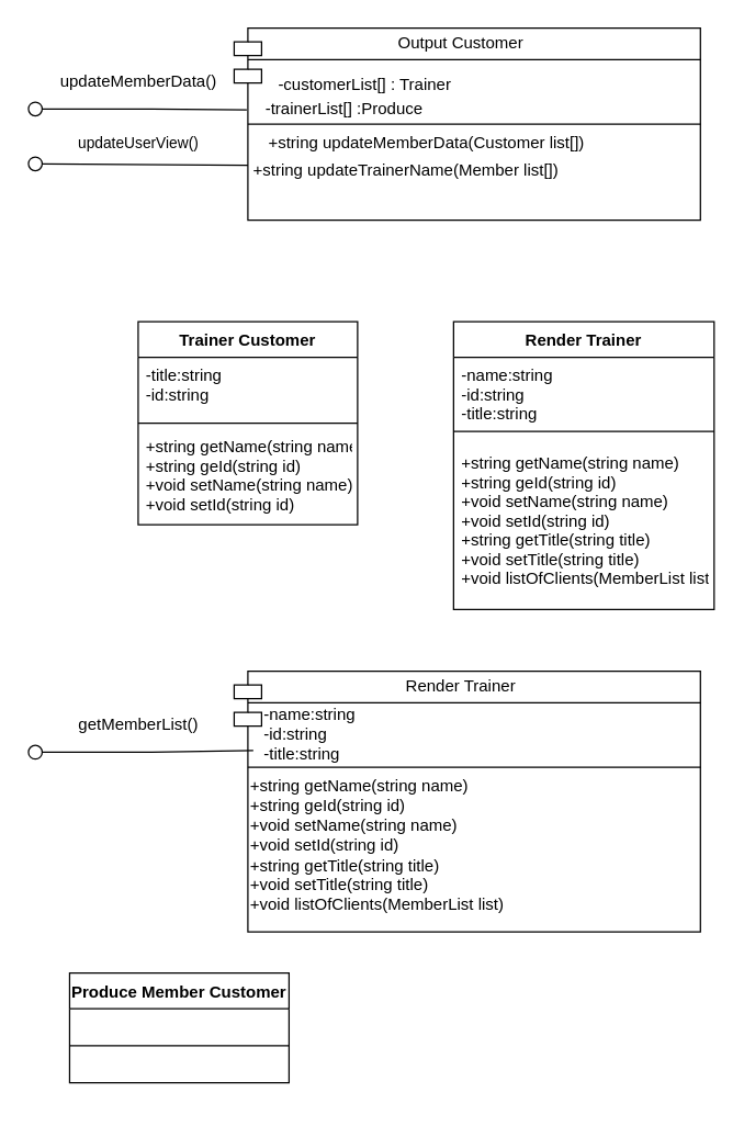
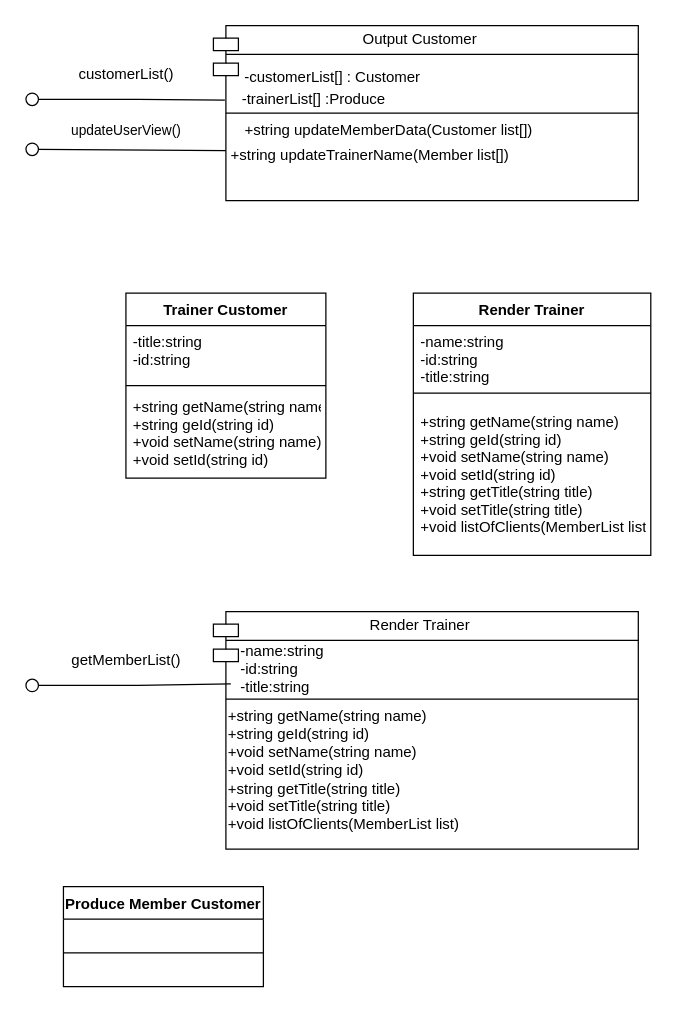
- <mxCell id="4" value="&lt;br style=&quot;margin: 0px ; padding: 0px ; text-align: center ; text-transform: none ; text-indent: 0px ; letter-spacing: normal ; font-family: &amp;#34;helvetica&amp;#34; ; font-size: 12px ; font-style: normal ; font-variant: normal ; font-weight: 400 ; text-decoration: none ; word-spacing: 0px&quot;&gt;&lt;span style=&quot;font: 12px / 1.2 &amp;#34;helvetica&amp;#34; ; text-align: center ; text-transform: none ; text-indent: 0px ; letter-spacing: normal ; text-decoration: none ; word-spacing: 0px ; display: inline ; float: none ; overflow-wrap: normal&quot;&gt;-customerList[] : Trainer&lt;/span&gt;" style="text;html=1;align=center;verticalAlign=middle;resizable=0;points=[];autosize=1;" parent="1" vertex="1"><mxGeometry width="160" height="30" as="geometry" y="39" x="185" /></mxCell>
+ <mxCell id="4" value="&lt;br style=&quot;margin: 0px ; padding: 0px ; text-align: center ; text-transform: none ; text-indent: 0px ; letter-spacing: normal ; font-family: &amp;#34;helvetica&amp;#34; ; font-size: 12px ; font-style: normal ; font-variant: normal ; font-weight: 400 ; text-decoration: none ; word-spacing: 0px&quot;&gt;&lt;span style=&quot;font: 12px / 1.2 &amp;#34;helvetica&amp;#34; ; text-align: center ; text-transform: none ; text-indent: 0px ; letter-spacing: normal ; text-decoration: none ; word-spacing: 0px ; display: inline ; float: none ; overflow-wrap: normal&quot;&gt;-customerList[] : Customer&lt;/span&gt;" style="text;html=1;align=center;verticalAlign=middle;resizable=0;points=[];autosize=1;" parent="1" vertex="1"><mxGeometry width="160" height="30" as="geometry" y="39" x="185" /></mxCell>
- <mxCell id="22" value="updateMemberData()" style="text;html=1;align=center;verticalAlign=middle;resizable=0;points=[];autosize=1;" parent="1" vertex="1"><mxGeometry width="130" height="20" as="geometry" y="49" x="35" /></mxCell>
+ <mxCell id="22" value="customerList()" style="text;html=1;align=center;verticalAlign=middle;resizable=0;points=[];autosize=1;" parent="1" vertex="1"><mxGeometry width="130" height="20" as="geometry" y="49" x="35" /></mxCell>
